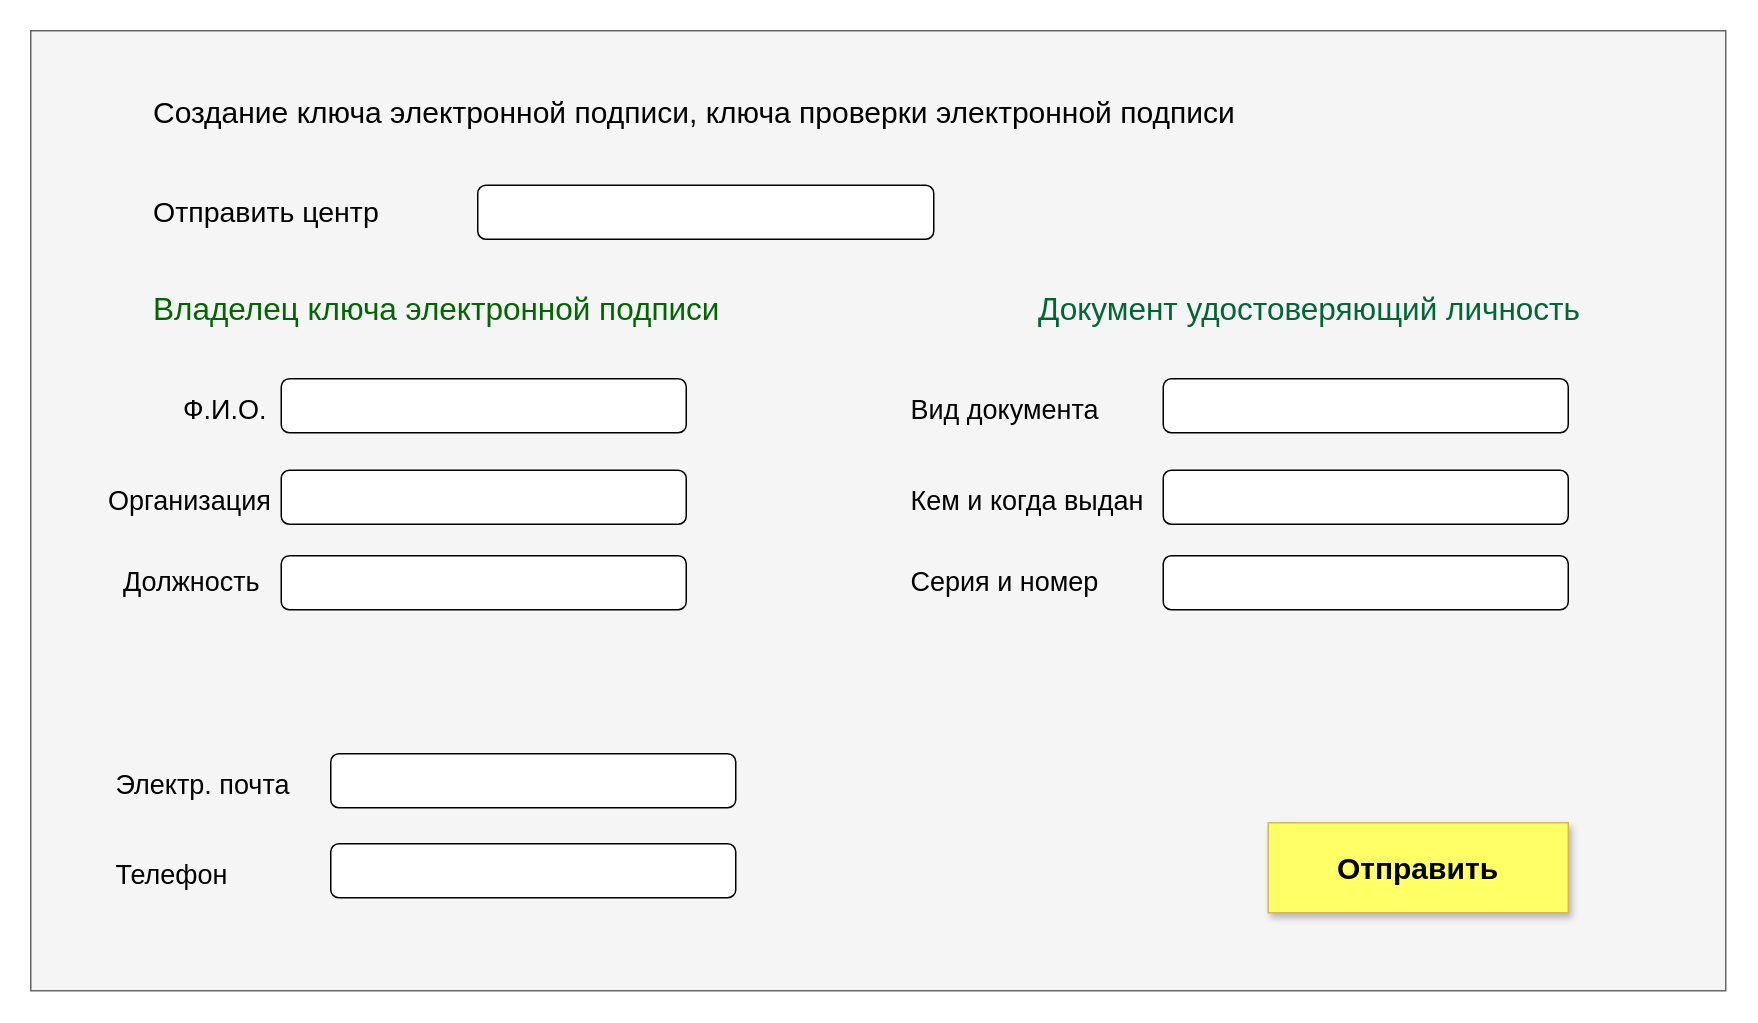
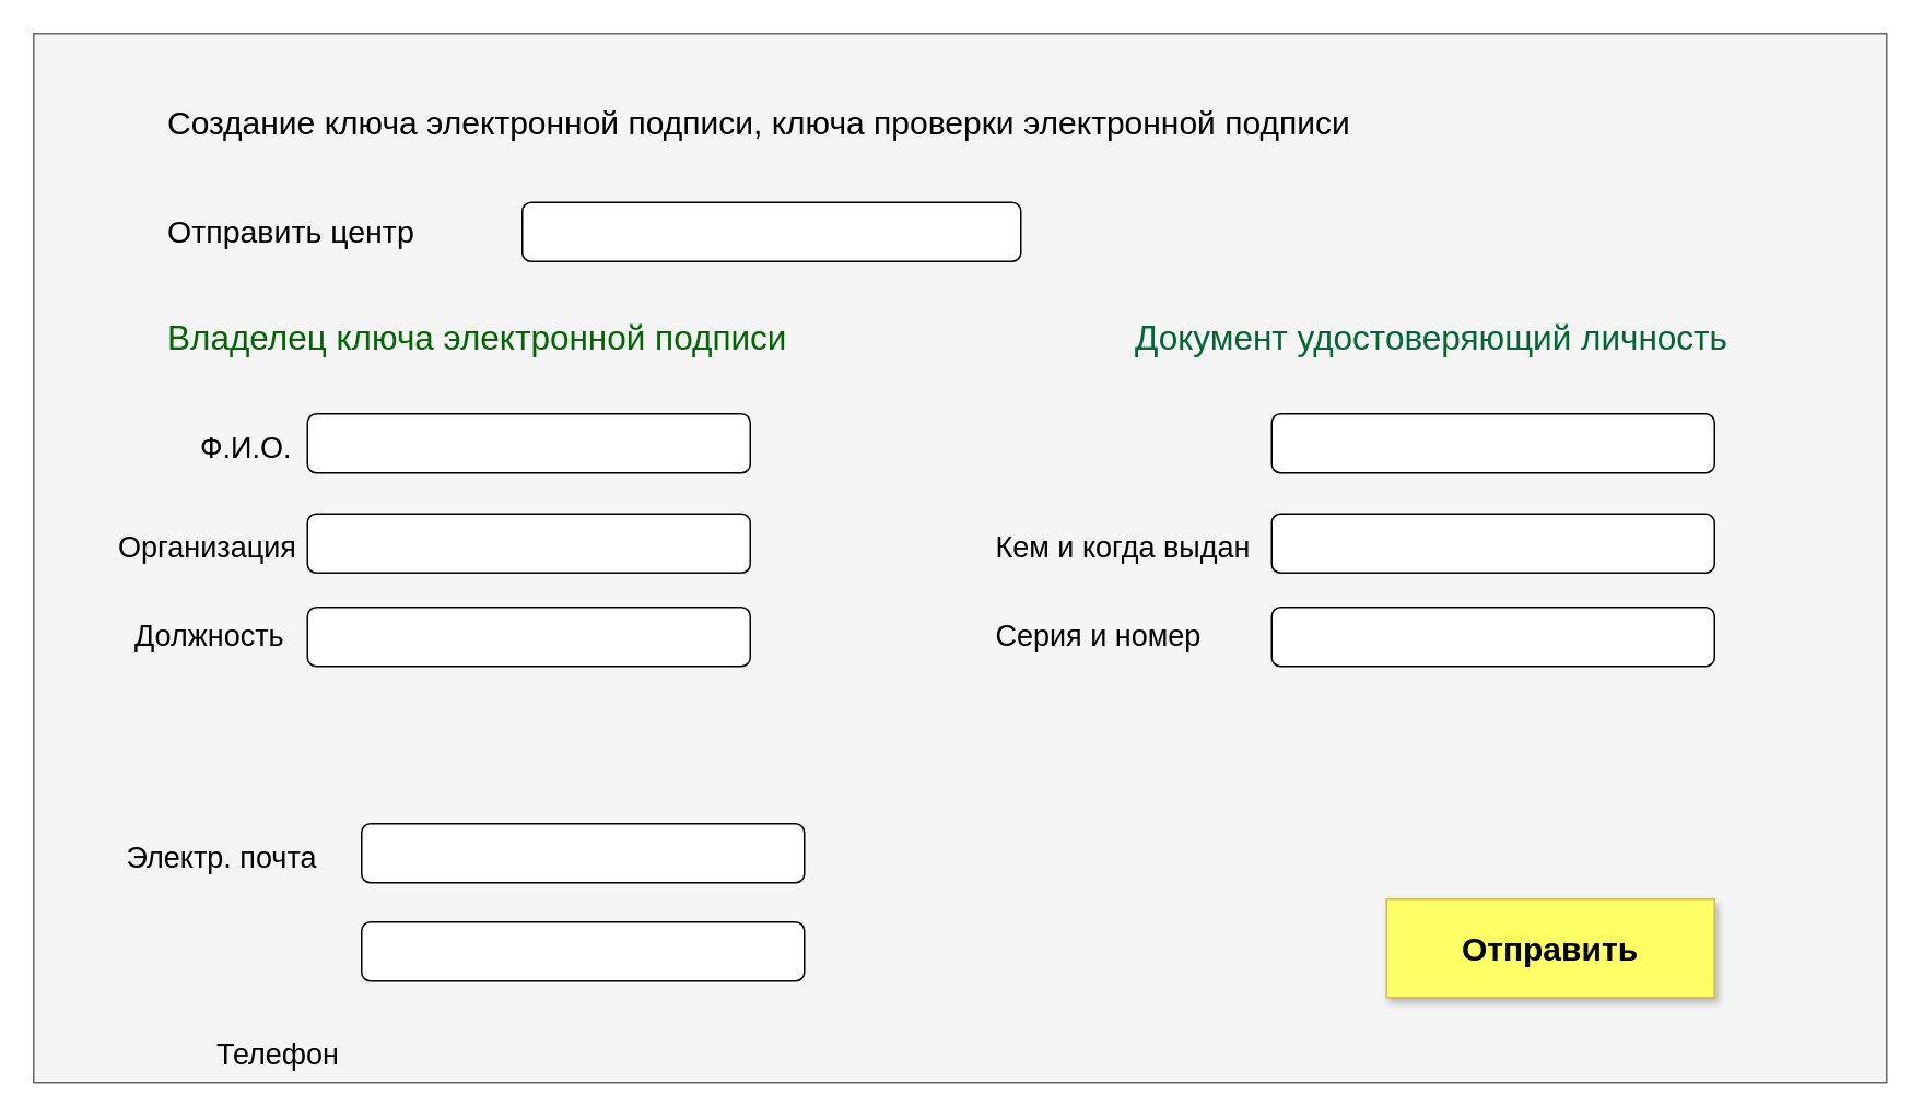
- <mxCell id="15" value="&lt;font style=&quot;font-size: 18px&quot;&gt;Вид документа&lt;/font&gt;" style="text;html=1;resizable=0;points=[];autosize=1;align=left;verticalAlign=top;spacingTop=-4;" vertex="1" parent="1"><mxGeometry x="605" y="260" width="140" height="20" as="geometry" /></mxCell>
- <mxCell id="22" value="&lt;span style=&quot;font-size: 18px&quot;&gt;Телефон&lt;/span&gt;" style="text;html=1;resizable=0;points=[];autosize=1;align=left;verticalAlign=top;spacingTop=-4;" vertex="1" parent="1"><mxGeometry x="75" y="570" width="90" height="20" as="geometry" /></mxCell>
+ <mxCell id="22" value="&lt;span style=&quot;font-size: 18px&quot;&gt;Телефон&lt;/span&gt;" style="text;html=1;resizable=0;points=[];autosize=1;align=left;verticalAlign=top;spacingTop=-4;" vertex="1" parent="1"><mxGeometry x="130" y="630" width="90" height="20" as="geometry" /></mxCell>
